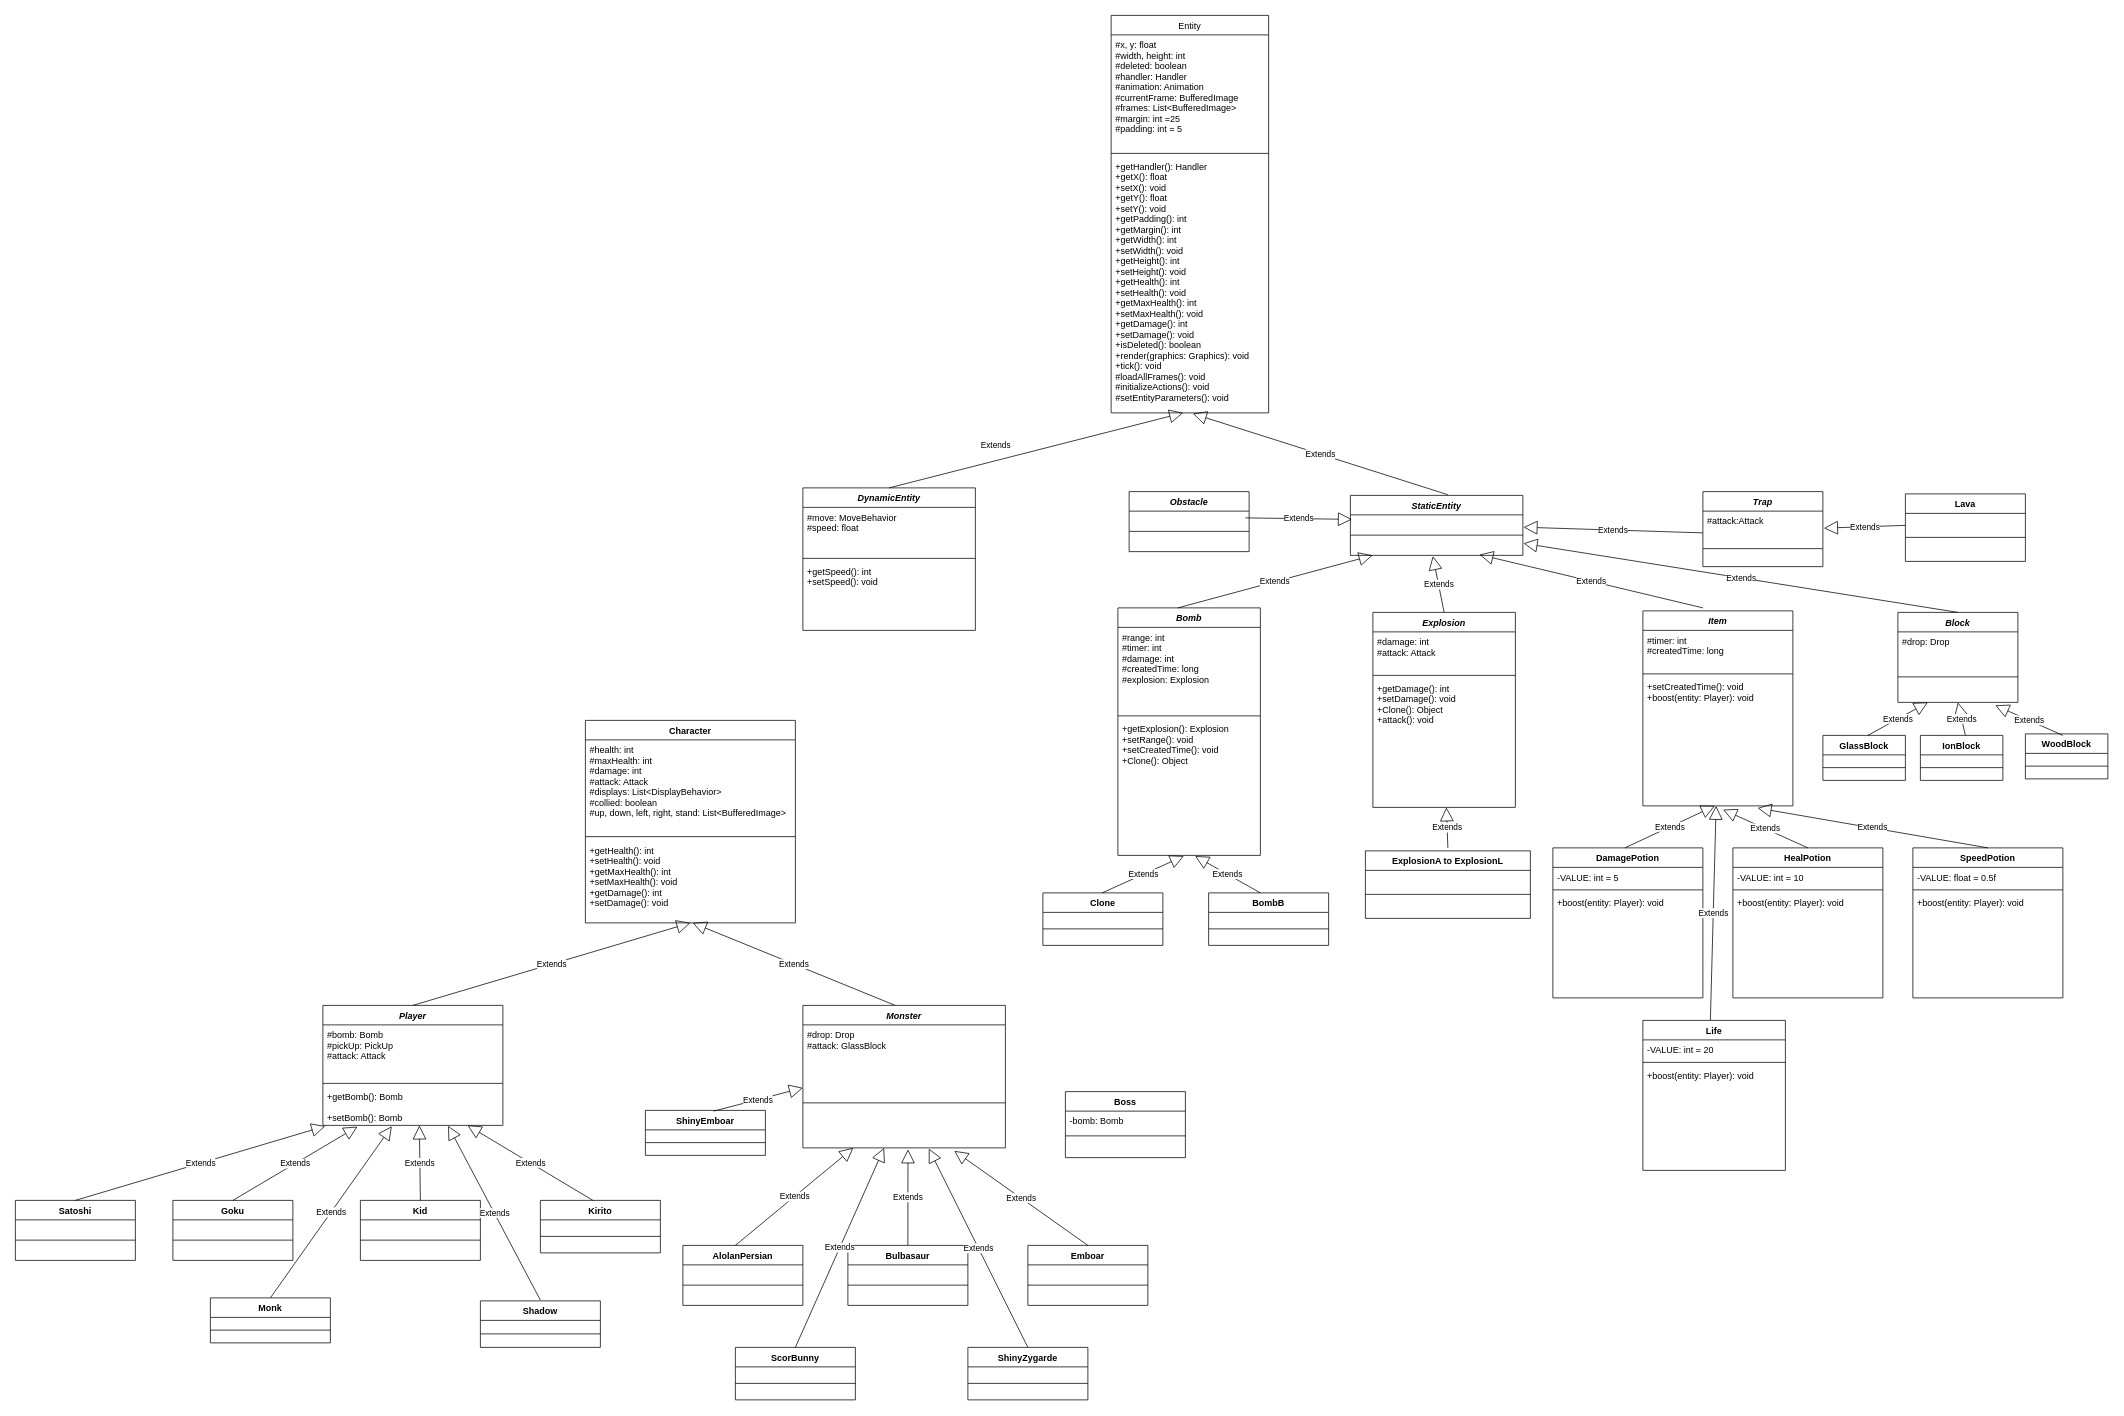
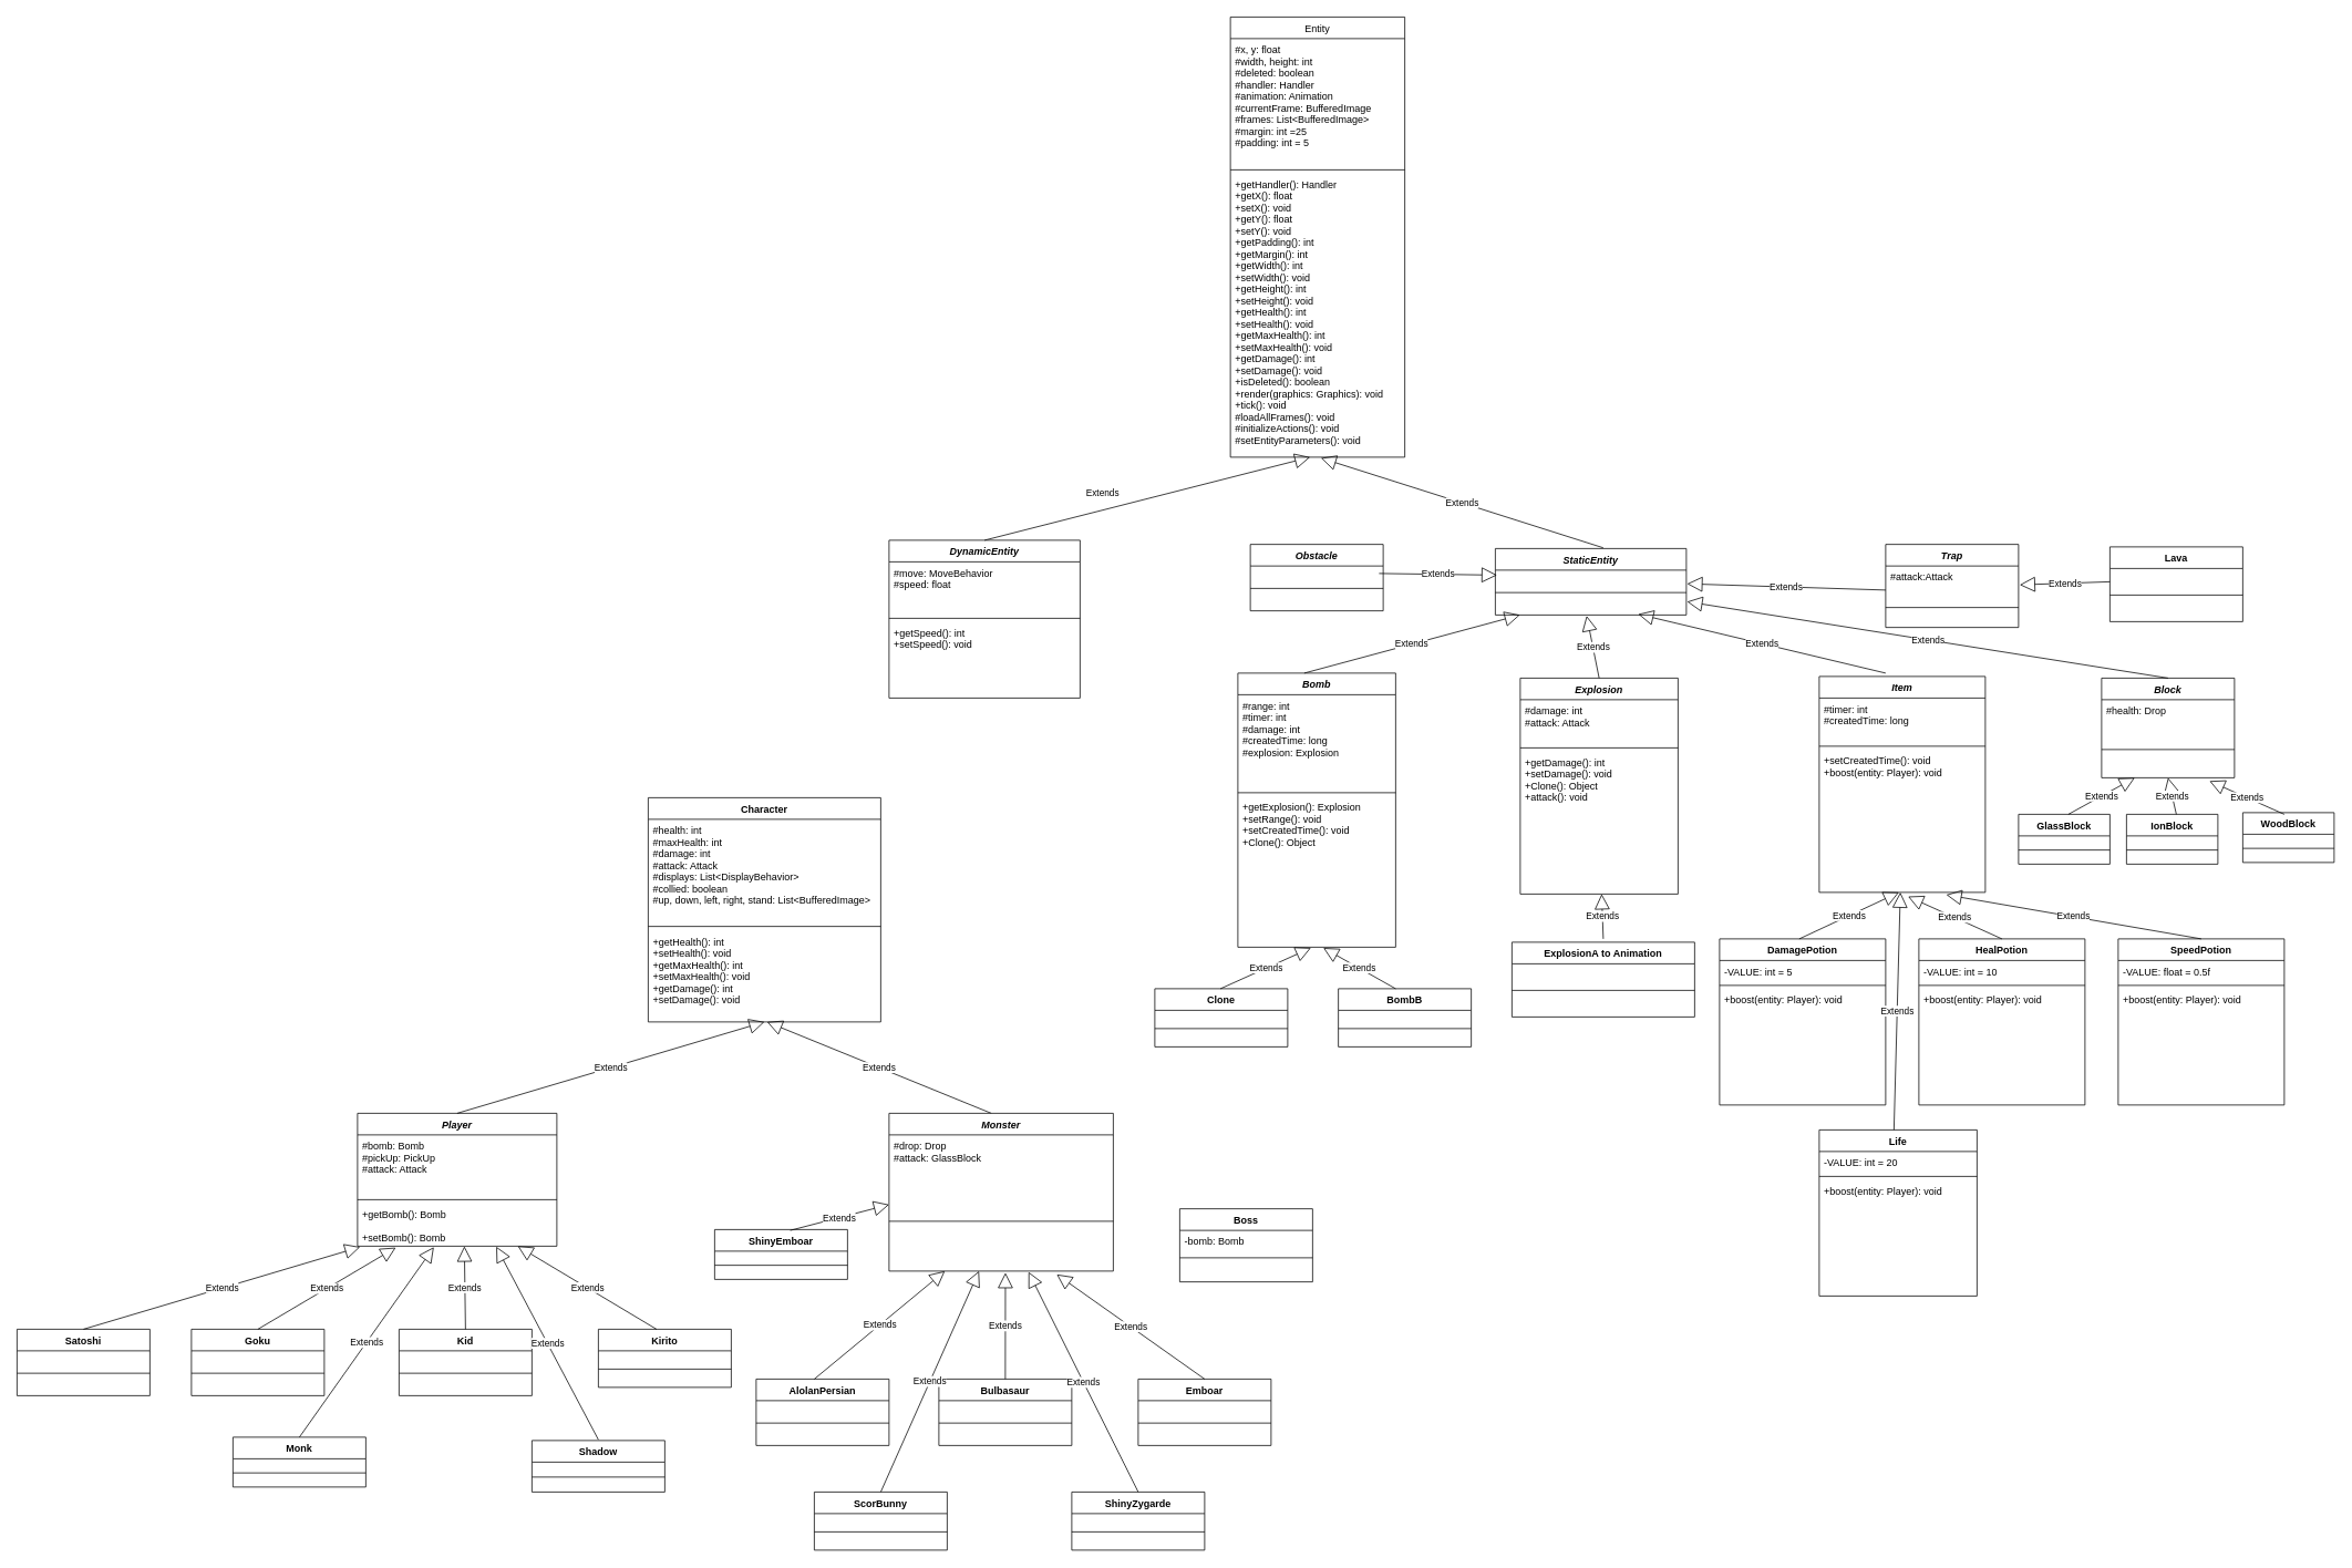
- <mxCell id="87" value="#drop: Drop" style="text;strokeColor=none;fillColor=none;align=left;verticalAlign=top;spacingLeft=4;spacingRight=4;overflow=hidden;rotatable=0;points=[[0,0.5],[1,0.5]];portConstraint=eastwest;" parent="86" vertex="1"><mxGeometry y="26" width="160" height="26" as="geometry" /></mxCell>
+ <mxCell id="87" value="#health: Drop" style="text;strokeColor=none;fillColor=none;align=left;verticalAlign=top;spacingLeft=4;spacingRight=4;overflow=hidden;rotatable=0;points=[[0,0.5],[1,0.5]];portConstraint=eastwest;" parent="86" vertex="1"><mxGeometry y="26" width="160" height="26" as="geometry" /></mxCell>
- <mxCell id="63" value="ExplosionA to ExplosionL" style="swimlane;fontStyle=1;align=center;verticalAlign=top;childLayout=stackLayout;horizontal=1;startSize=26;horizontalStack=0;resizeParent=1;resizeParentMax=0;resizeLast=0;collapsible=1;marginBottom=0;" parent="1" vertex="1"><mxGeometry x="1820" y="1134" width="220" height="90" as="geometry" /></mxCell>
+ <mxCell id="63" value="ExplosionA to Animation" style="swimlane;fontStyle=1;align=center;verticalAlign=top;childLayout=stackLayout;horizontal=1;startSize=26;horizontalStack=0;resizeParent=1;resizeParentMax=0;resizeLast=0;collapsible=1;marginBottom=0;" parent="1" vertex="1"><mxGeometry x="1820" y="1134" width="220" height="90" as="geometry" /></mxCell>
